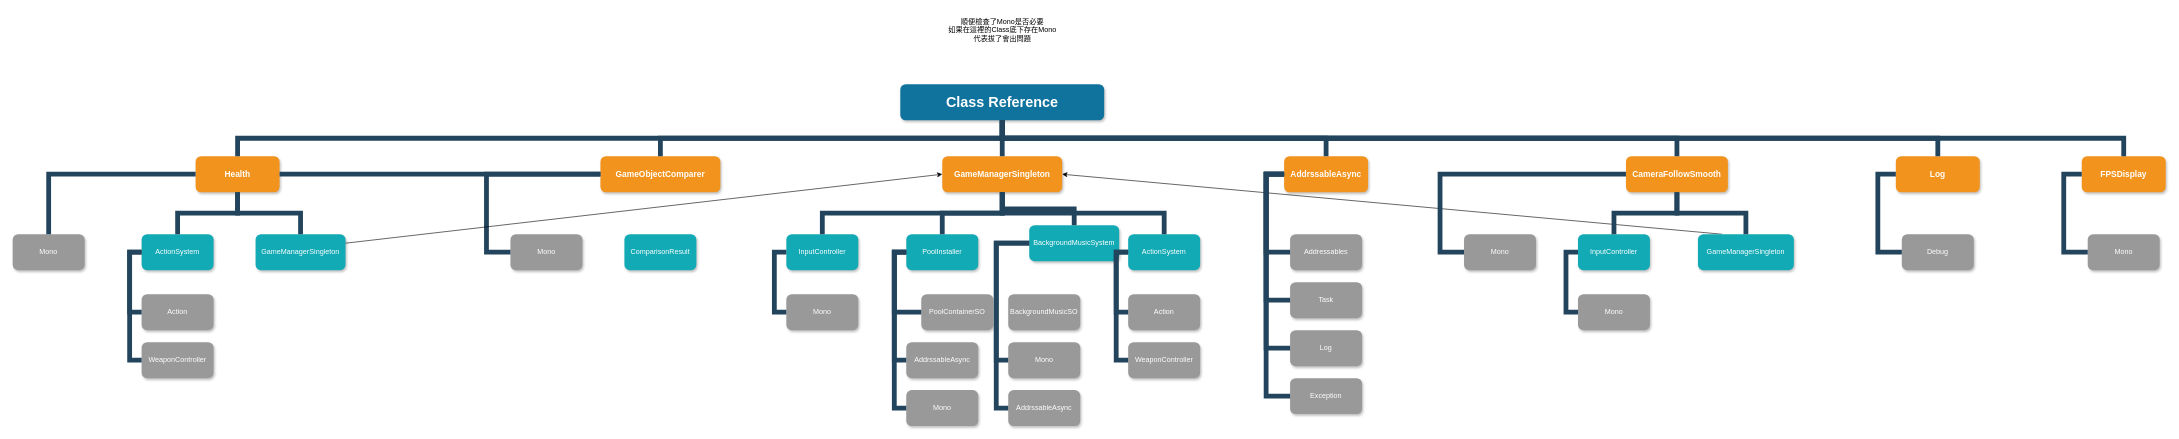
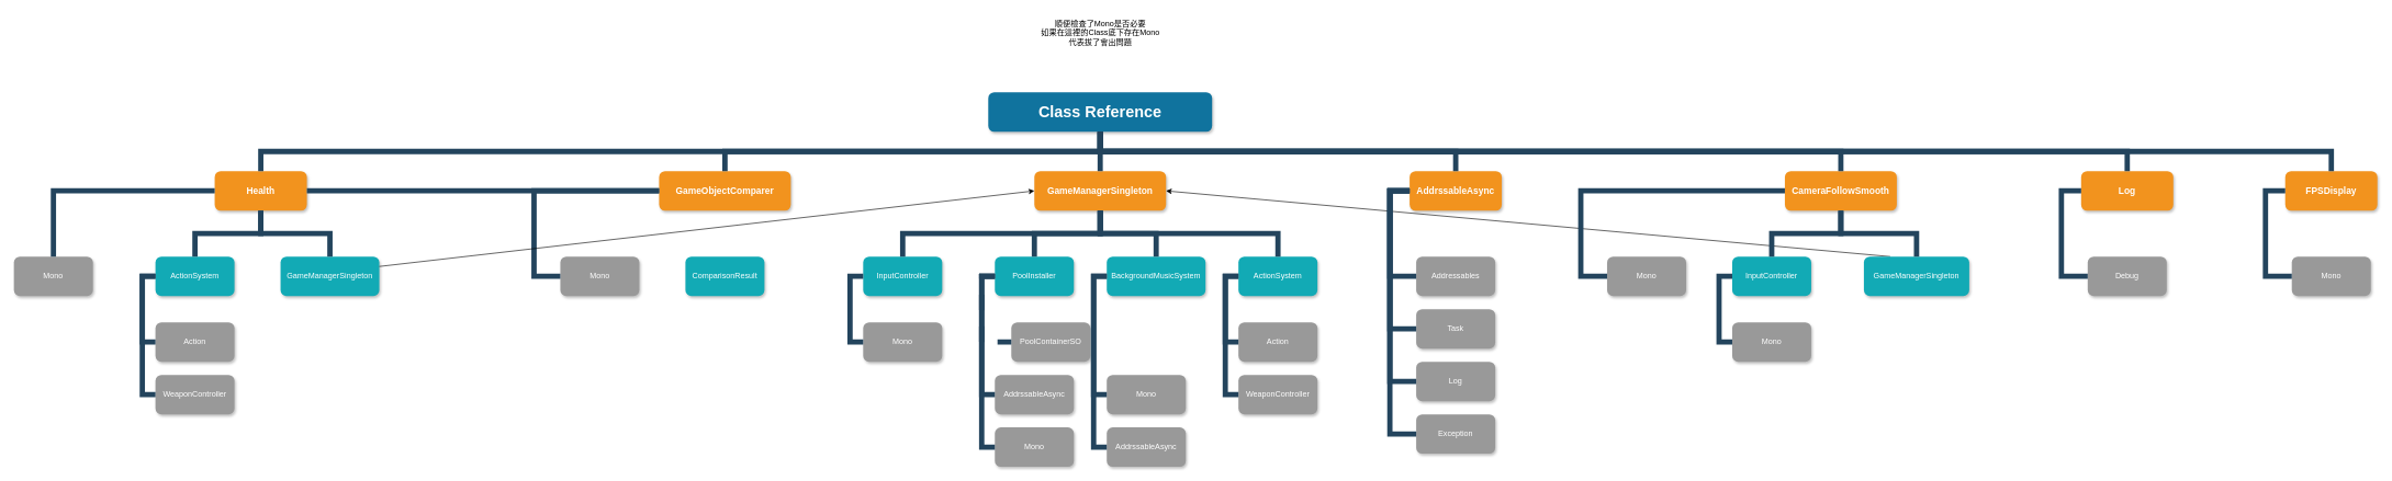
- <mxCell id="22" value="BackgroundMusicSystem" style="whiteSpace=wrap;rounded=1;fillColor=#12AAB5;strokeColor=none;shadow=1;fontColor=#FFFFFF;" parent="1" vertex="1"><mxGeometry x="1715" y="375" width="150" height="60" as="geometry" /></mxCell>
+ <mxCell id="22" value="BackgroundMusicSystem" style="whiteSpace=wrap;rounded=1;fillColor=#12AAB5;strokeColor=none;shadow=1;fontColor=#FFFFFF;" parent="1" vertex="1"><mxGeometry x="1680" y="390" width="150" height="60" as="geometry" /></mxCell>
- <mxCell id="19" value="" style="edgeStyle=elbowEdgeStyle;elbow=horizontal;rounded=0;fontColor=#000000;endArrow=none;endFill=0;strokeWidth=8;strokeColor=#23445D;" parent="1" source="13" target="15" edge="1"><mxGeometry width="100" height="100" relative="1" as="geometry"><mxPoint x="1480" y="420" as="sourcePoint" /><mxPoint x="1490" y="520" as="targetPoint" /><Array as="points"><mxPoint x="1490" y="470" /></Array></mxGeometry></mxCell>
+ <mxCell id="19" value="" style="edgeStyle=elbowEdgeStyle;elbow=horizontal;rounded=0;fontColor=#000000;endArrow=none;endFill=0;strokeWidth=8;strokeColor=#23445D;dashed=1;" parent="1" source="13" target="15" edge="1"><mxGeometry width="100" height="100" relative="1" as="geometry"><mxPoint x="1480" y="420" as="sourcePoint" /><mxPoint x="1490" y="520" as="targetPoint" /><Array as="points"><mxPoint x="1490" y="470" /></Array></mxGeometry></mxCell>
- <mxCell id="24" value="BackgroundMusicSO" style="whiteSpace=wrap;rounded=1;fillColor=#999999;strokeColor=none;shadow=1;fontColor=#FFFFFF;fontStyle=0" parent="1" vertex="1"><mxGeometry x="1680" y="490" width="120" height="60" as="geometry" /></mxCell>
